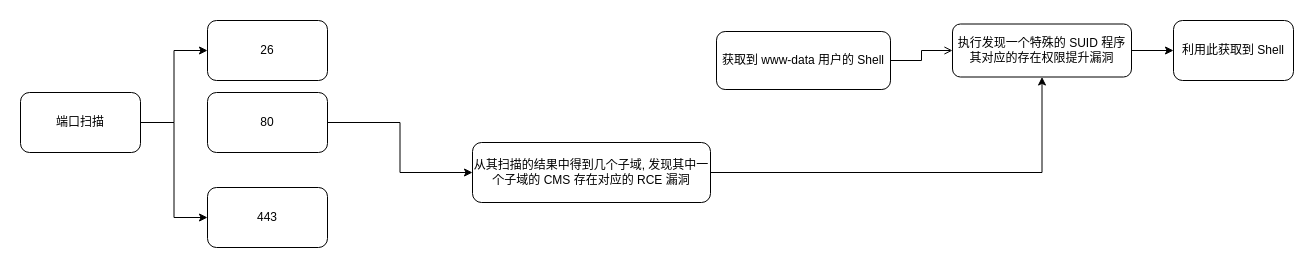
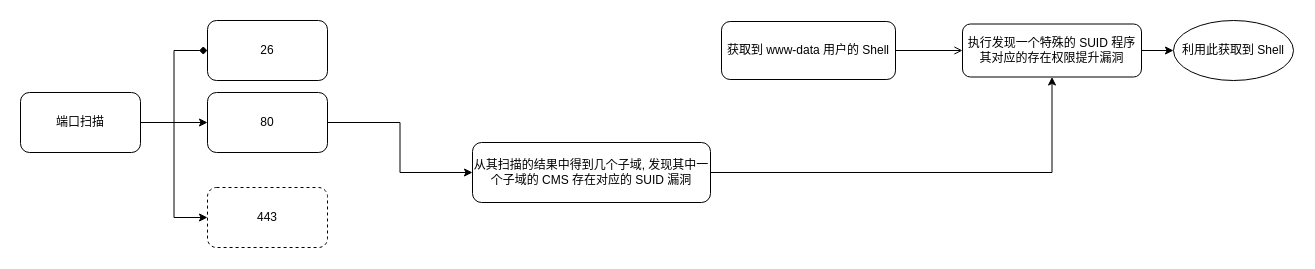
- <mxCell id="2" style="edgeStyle=orthogonalEdgeStyle;rounded=0;orthogonalLoop=1;jettySize=auto;html=1;entryX=0;entryY=0.5;entryDx=0;entryDy=0;" edge="1" parent="1" source="5" target="9"><mxGeometry relative="1" as="geometry" /></mxCell>
+ <mxCell id="2" style="edgeStyle=orthogonalEdgeStyle;rounded=0;orthogonalLoop=1;jettySize=auto;html=1;entryX=0;entryY=0.5;entryDx=0;entryDy=0;endArrow=diamond;" edge="1" parent="1" source="5" target="9"><mxGeometry relative="1" as="geometry" /></mxCell>
- <mxCell id="15" value="执行发现一个特殊的 SUID 程序其对应的存在权限提升漏洞" style="whiteSpace=wrap;html=1;rounded=1;" vertex="1" parent="1"><mxGeometry x="952" y="23.5" width="179" height="53" as="geometry" /></mxCell>
+ <mxCell id="15" value="执行发现一个特殊的 SUID 程序其对应的存在权限提升漏洞" style="whiteSpace=wrap;html=1;rounded=1;" vertex="1" parent="1"><mxGeometry x="962" y="23.5" width="179" height="53" as="geometry" /></mxCell>
- <mxCell id="16" value="利用此获取到 Shell" style="whiteSpace=wrap;html=1;rounded=1;" vertex="1" parent="1"><mxGeometry x="1173" y="20" width="120" height="60" as="geometry" /></mxCell>
+ <mxCell id="16" value="利用此获取到 Shell" style="ellipse;whiteSpace=wrap;html=1;" vertex="1" parent="1"><mxGeometry x="1173" y="20" width="120" height="60" as="geometry" /></mxCell>
- <mxCell id="13" value="获取到 www-data 用户的 Shell" style="whiteSpace=wrap;html=1;rounded=1;" vertex="1" parent="1"><mxGeometry x="716" y="31" width="174" height="58" as="geometry" /></mxCell>
+ <mxCell id="13" value="获取到 www-data 用户的 Shell" style="whiteSpace=wrap;html=1;rounded=1;" vertex="1" parent="1"><mxGeometry x="721" y="21" width="174" height="58" as="geometry" /></mxCell>
+ <mxCell id="3" style="edgeStyle=orthogonalEdgeStyle;rounded=0;orthogonalLoop=1;jettySize=auto;html=1;entryX=0;entryY=0.5;entryDx=0;entryDy=0;" edge="1" parent="1" source="5" target="8"><mxGeometry relative="1" as="geometry" /></mxCell>
- <mxCell id="11" value="从其扫描的结果中得到几个子域, 发现其中一个子域的 CMS 存在对应的 RCE 漏洞" style="whiteSpace=wrap;html=1;rounded=1;" vertex="1" parent="1"><mxGeometry x="472" y="142" width="238" height="60" as="geometry" /></mxCell>
+ <mxCell id="11" value="从其扫描的结果中得到几个子域, 发现其中一个子域的 CMS 存在对应的 SUID 漏洞" style="whiteSpace=wrap;html=1;rounded=1;" vertex="1" parent="1"><mxGeometry x="472" y="142" width="238" height="60" as="geometry" /></mxCell>
- <mxCell id="6" value="443" style="whiteSpace=wrap;html=1;rounded=1;" vertex="1" parent="1"><mxGeometry x="207" y="187" width="120" height="60" as="geometry" /></mxCell>
+ <mxCell id="6" value="443" style="whiteSpace=wrap;html=1;rounded=1;dashed=1;" vertex="1" parent="1"><mxGeometry x="207" y="187" width="120" height="60" as="geometry" /></mxCell>
